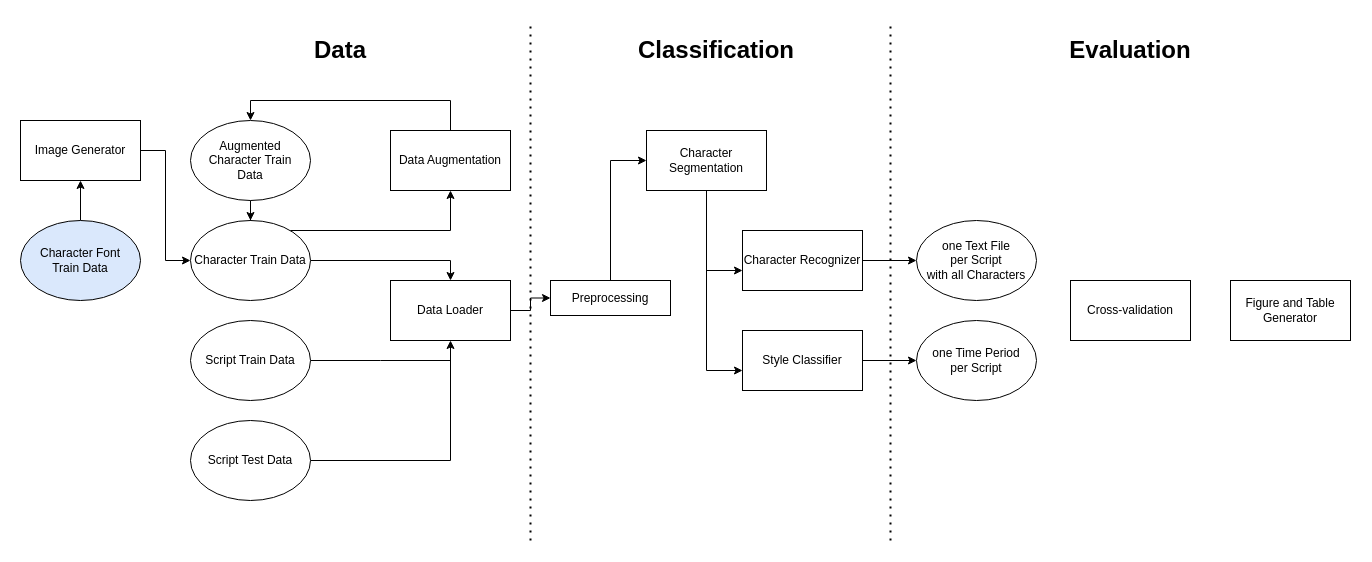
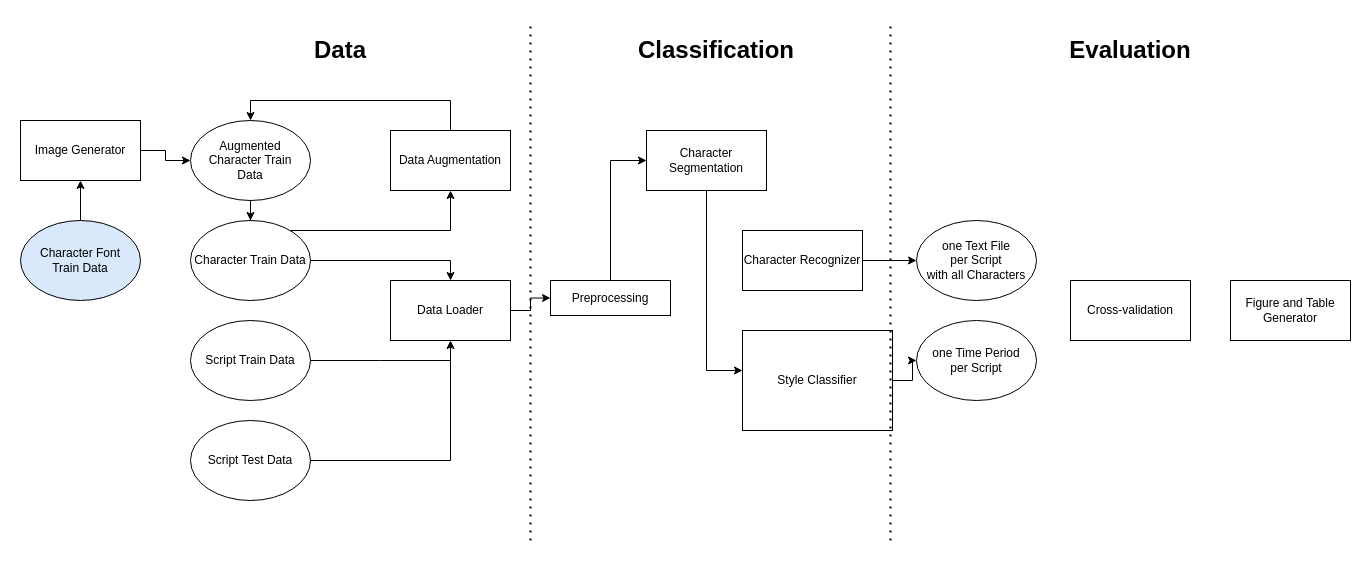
- <mxCell id="33" style="edgeStyle=orthogonalEdgeStyle;rounded=0;orthogonalLoop=1;jettySize=auto;html=1;entryX=0;entryY=0.5;entryDx=0;entryDy=0;endArrow=classic;endFill=1;" edge="1" parent="1" source="34" target="13"><mxGeometry relative="1" as="geometry" /></mxCell>
+ <mxCell id="33" style="edgeStyle=orthogonalEdgeStyle;rounded=0;orthogonalLoop=1;jettySize=auto;html=1;endArrow=classic;endFill=1;" edge="1" parent="1" source="34" target="19"><mxGeometry relative="1" as="geometry" /></mxCell>
- <mxCell id="5" style="edgeStyle=orthogonalEdgeStyle;rounded=0;orthogonalLoop=1;jettySize=auto;html=1;" edge="1" parent="1" source="6" target="8"><mxGeometry relative="1" as="geometry"><Array as="points"><mxPoint x="706" y="270" /></Array></mxGeometry></mxCell>
- <mxCell id="10" value="Style Classifier" style="rounded=0;whiteSpace=wrap;html=1;" vertex="1" parent="1"><mxGeometry x="742" y="330" width="120" height="60" as="geometry" /></mxCell>
+ <mxCell id="10" value="Style Classifier" style="rounded=0;whiteSpace=wrap;html=1;" vertex="1" parent="1"><mxGeometry x="742" y="330" width="150" height="100" as="geometry" /></mxCell>
